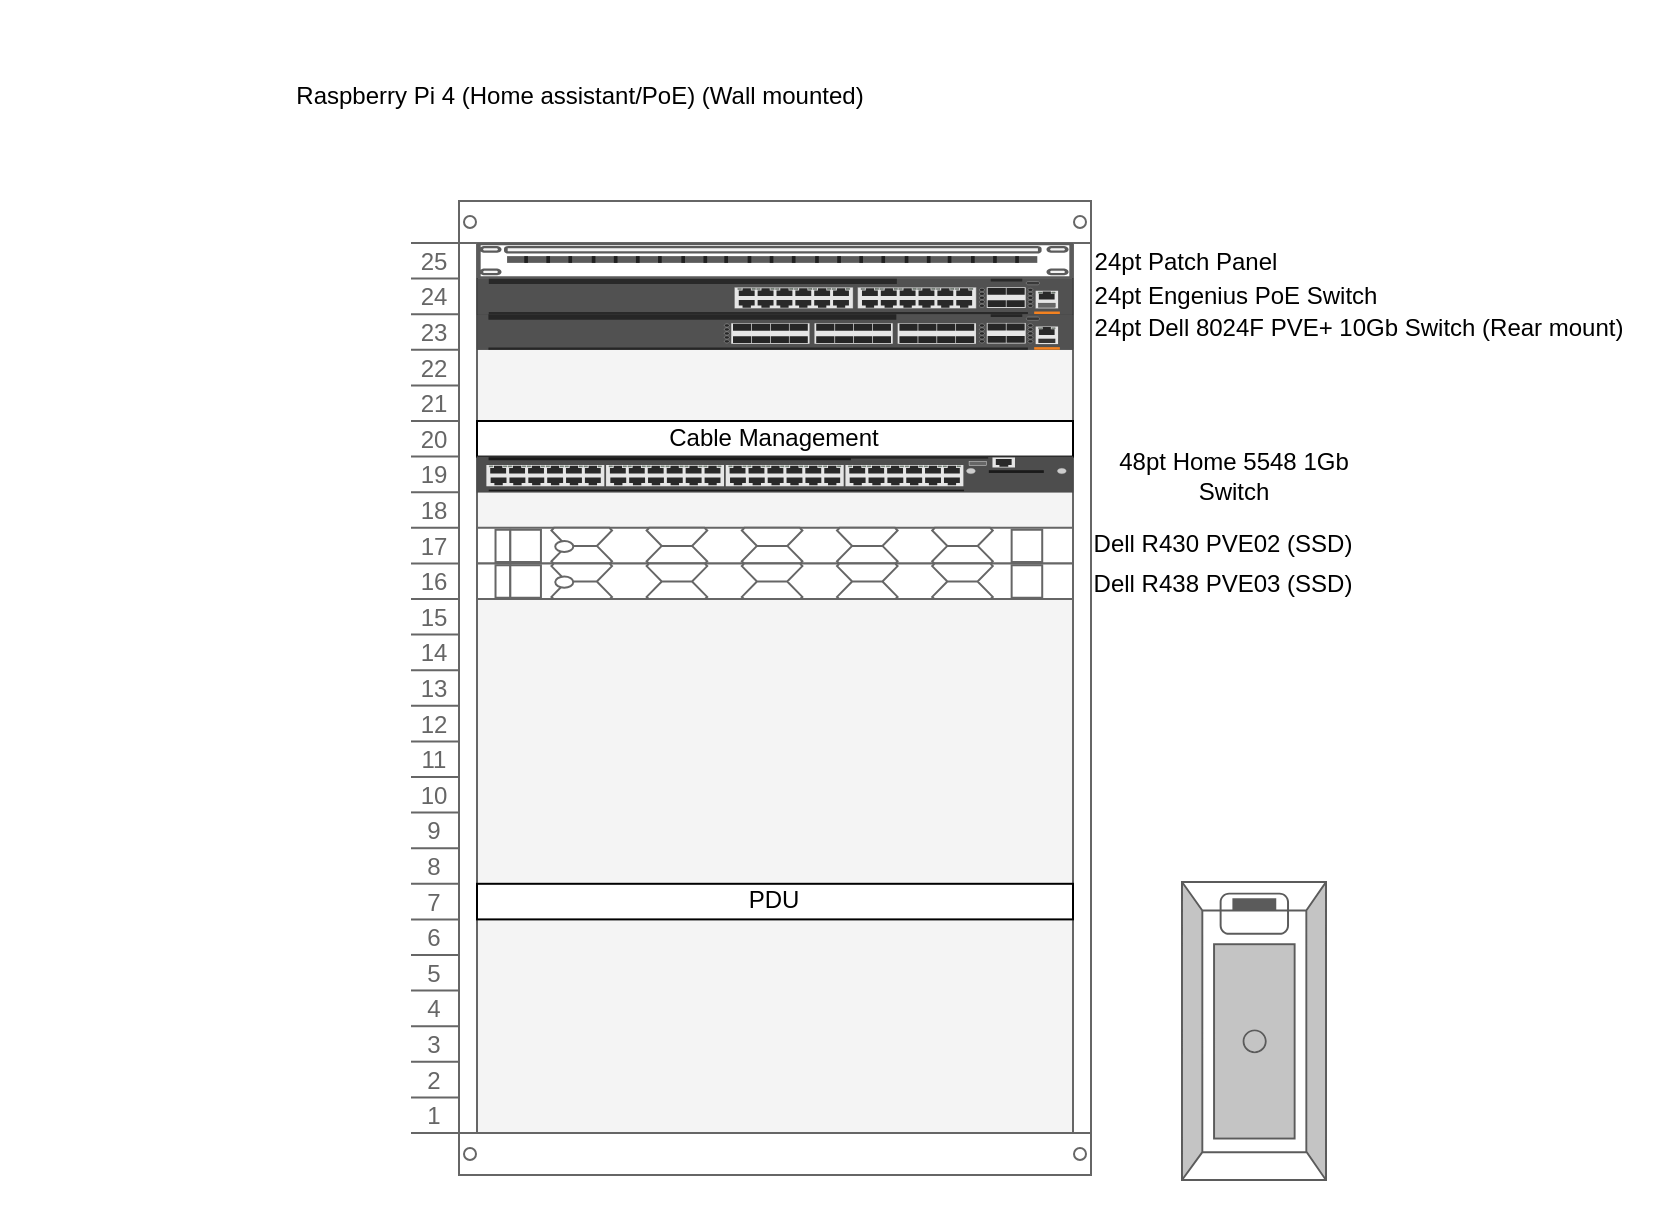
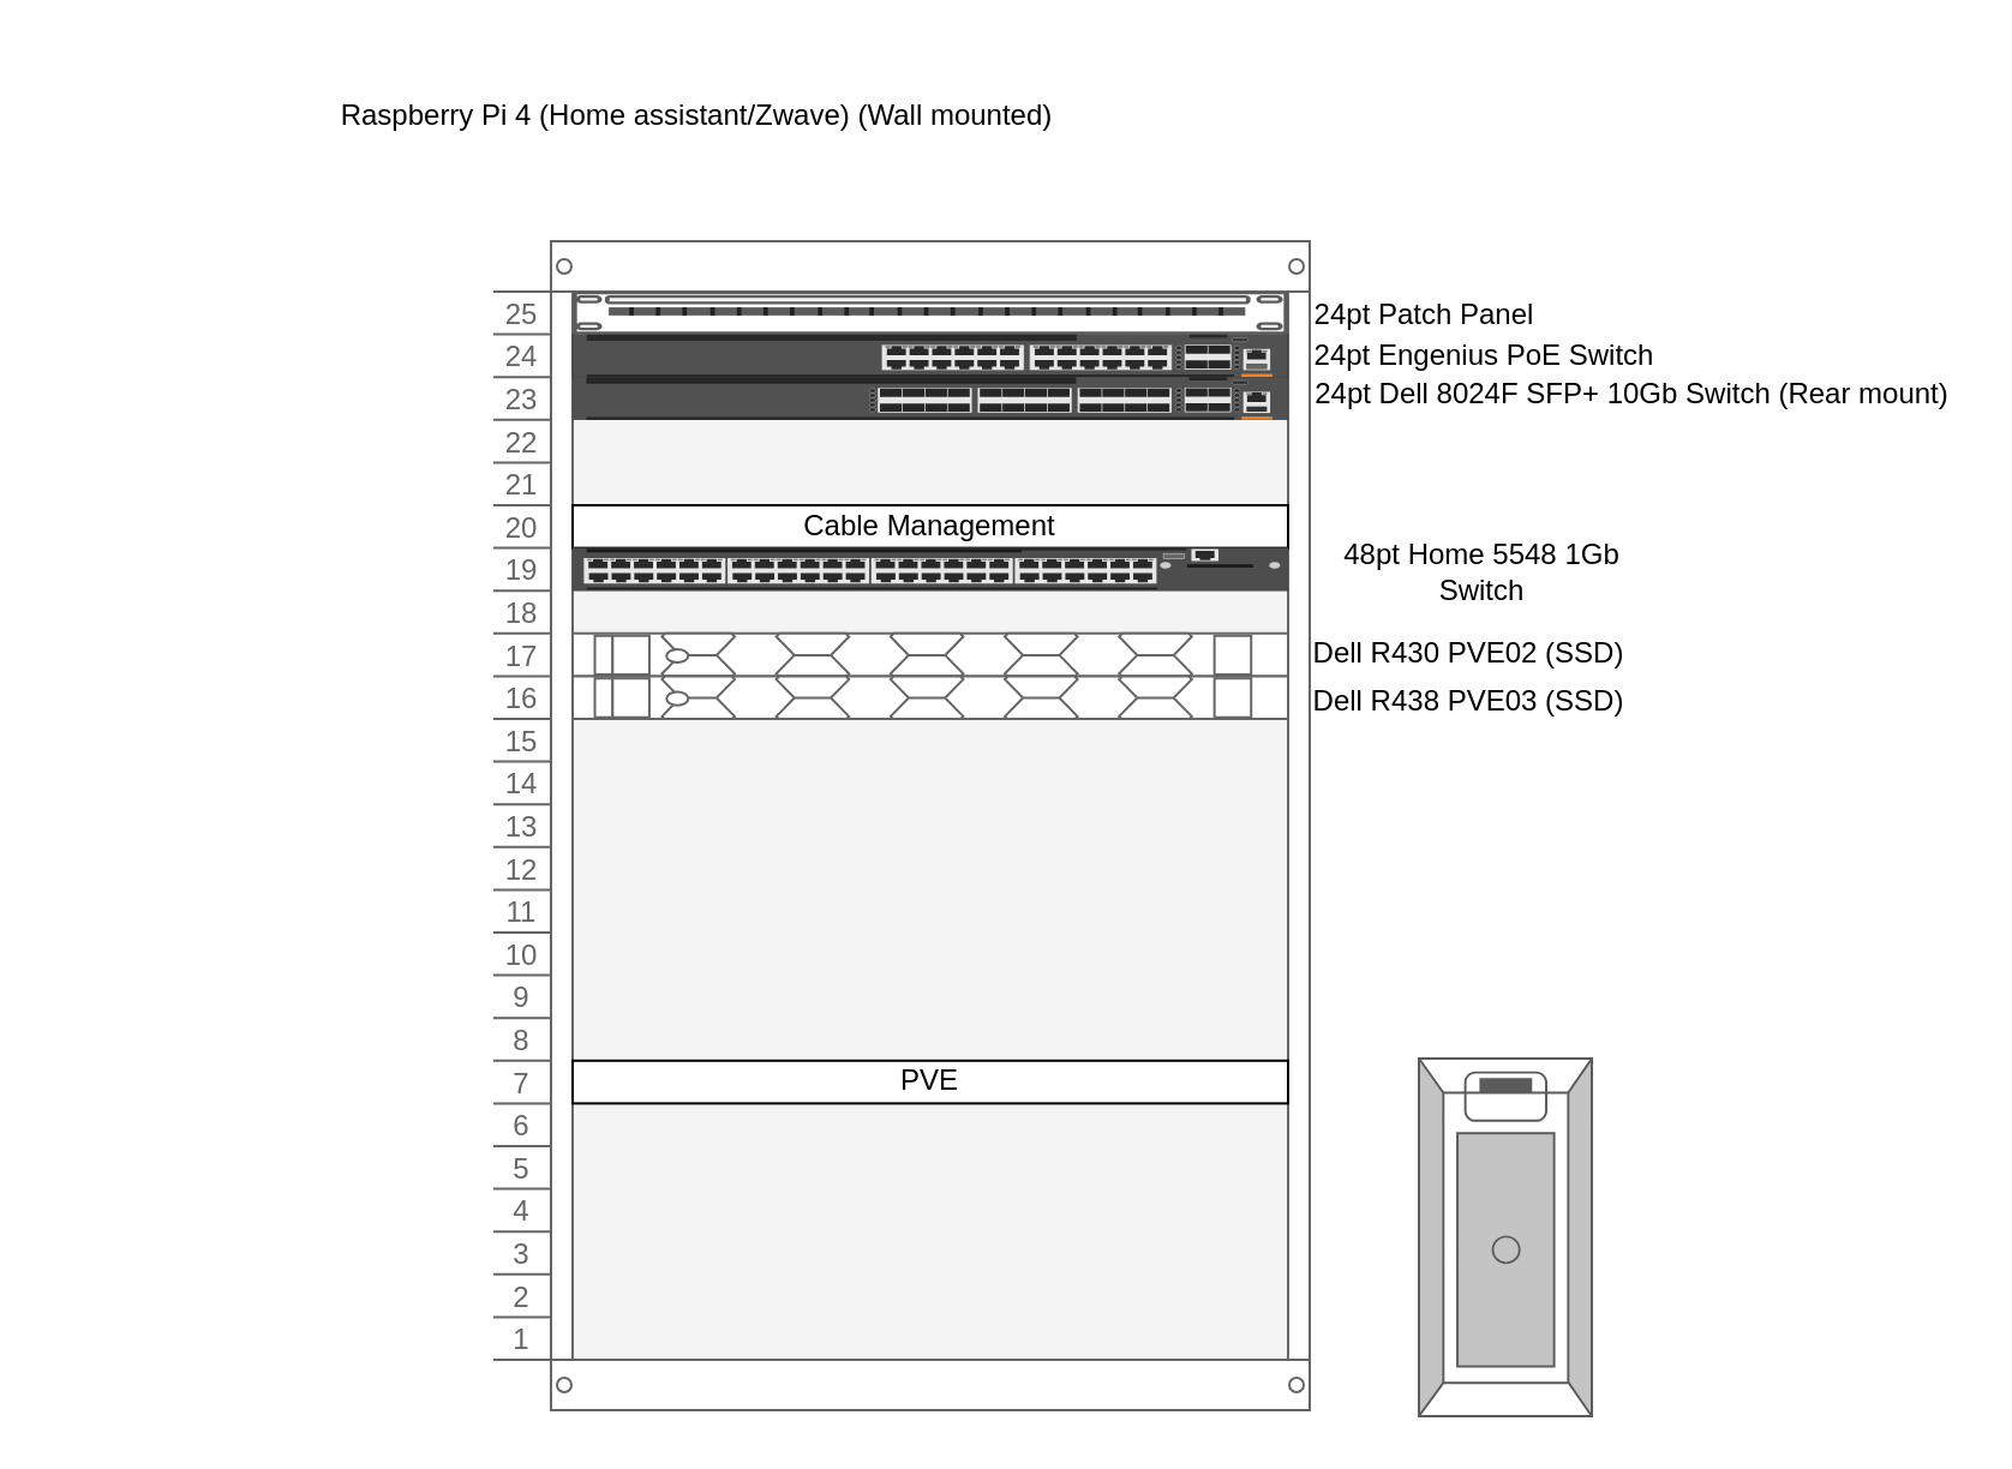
- <mxCell id="16" value="Raspberry Pi 4 (Home assistant/PoE) (Wall mounted)" style="text;html=1;align=center;verticalAlign=middle;whiteSpace=wrap;rounded=0;" vertex="1" parent="1"><mxGeometry x="140" y="40" width="300" height="15" as="geometry" /></mxCell>
+ <mxCell id="16" value="Raspberry Pi 4 (Home assistant/Zwave) (Wall mounted)" style="text;html=1;align=center;verticalAlign=middle;whiteSpace=wrap;rounded=0;" vertex="1" parent="1"><mxGeometry x="140" y="40" width="300" height="15" as="geometry" /></mxCell>
- <mxCell id="15" value="24pt Dell 8024F PVE+ 10Gb Switch (Rear mount)" style="text;html=1;align=center;verticalAlign=middle;whiteSpace=wrap;rounded=0;" vertex="1" parent="1"><mxGeometry x="543" y="156" width="273" height="15" as="geometry" /></mxCell>
+ <mxCell id="15" value="24pt Dell 8024F SFP+ 10Gb Switch (Rear mount)" style="text;html=1;align=center;verticalAlign=middle;whiteSpace=wrap;rounded=0;" vertex="1" parent="1"><mxGeometry x="543" y="156" width="273" height="15" as="geometry" /></mxCell>
- <mxCell id="11" value="PDU" style="shape=rect;dashed=0;shadow=0;html=1;whiteSpace=wrap;" vertex="1" parent="3"><mxGeometry x="33" y="341.4" width="298" height="17.8" as="geometry" /></mxCell>
+ <mxCell id="11" value="PVE" style="shape=rect;dashed=0;shadow=0;html=1;whiteSpace=wrap;" vertex="1" parent="3"><mxGeometry x="33" y="341.4" width="298" height="17.8" as="geometry" /></mxCell>
